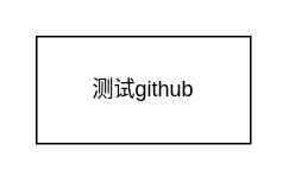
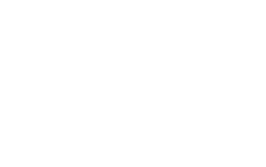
- <mxCell id="2" value="测试github" style="rounded=0;whiteSpace=wrap;html=1;" vertex="1" parent="1"><mxGeometry x="20" y="20" width="120" height="60" as="geometry" /></mxCell>
